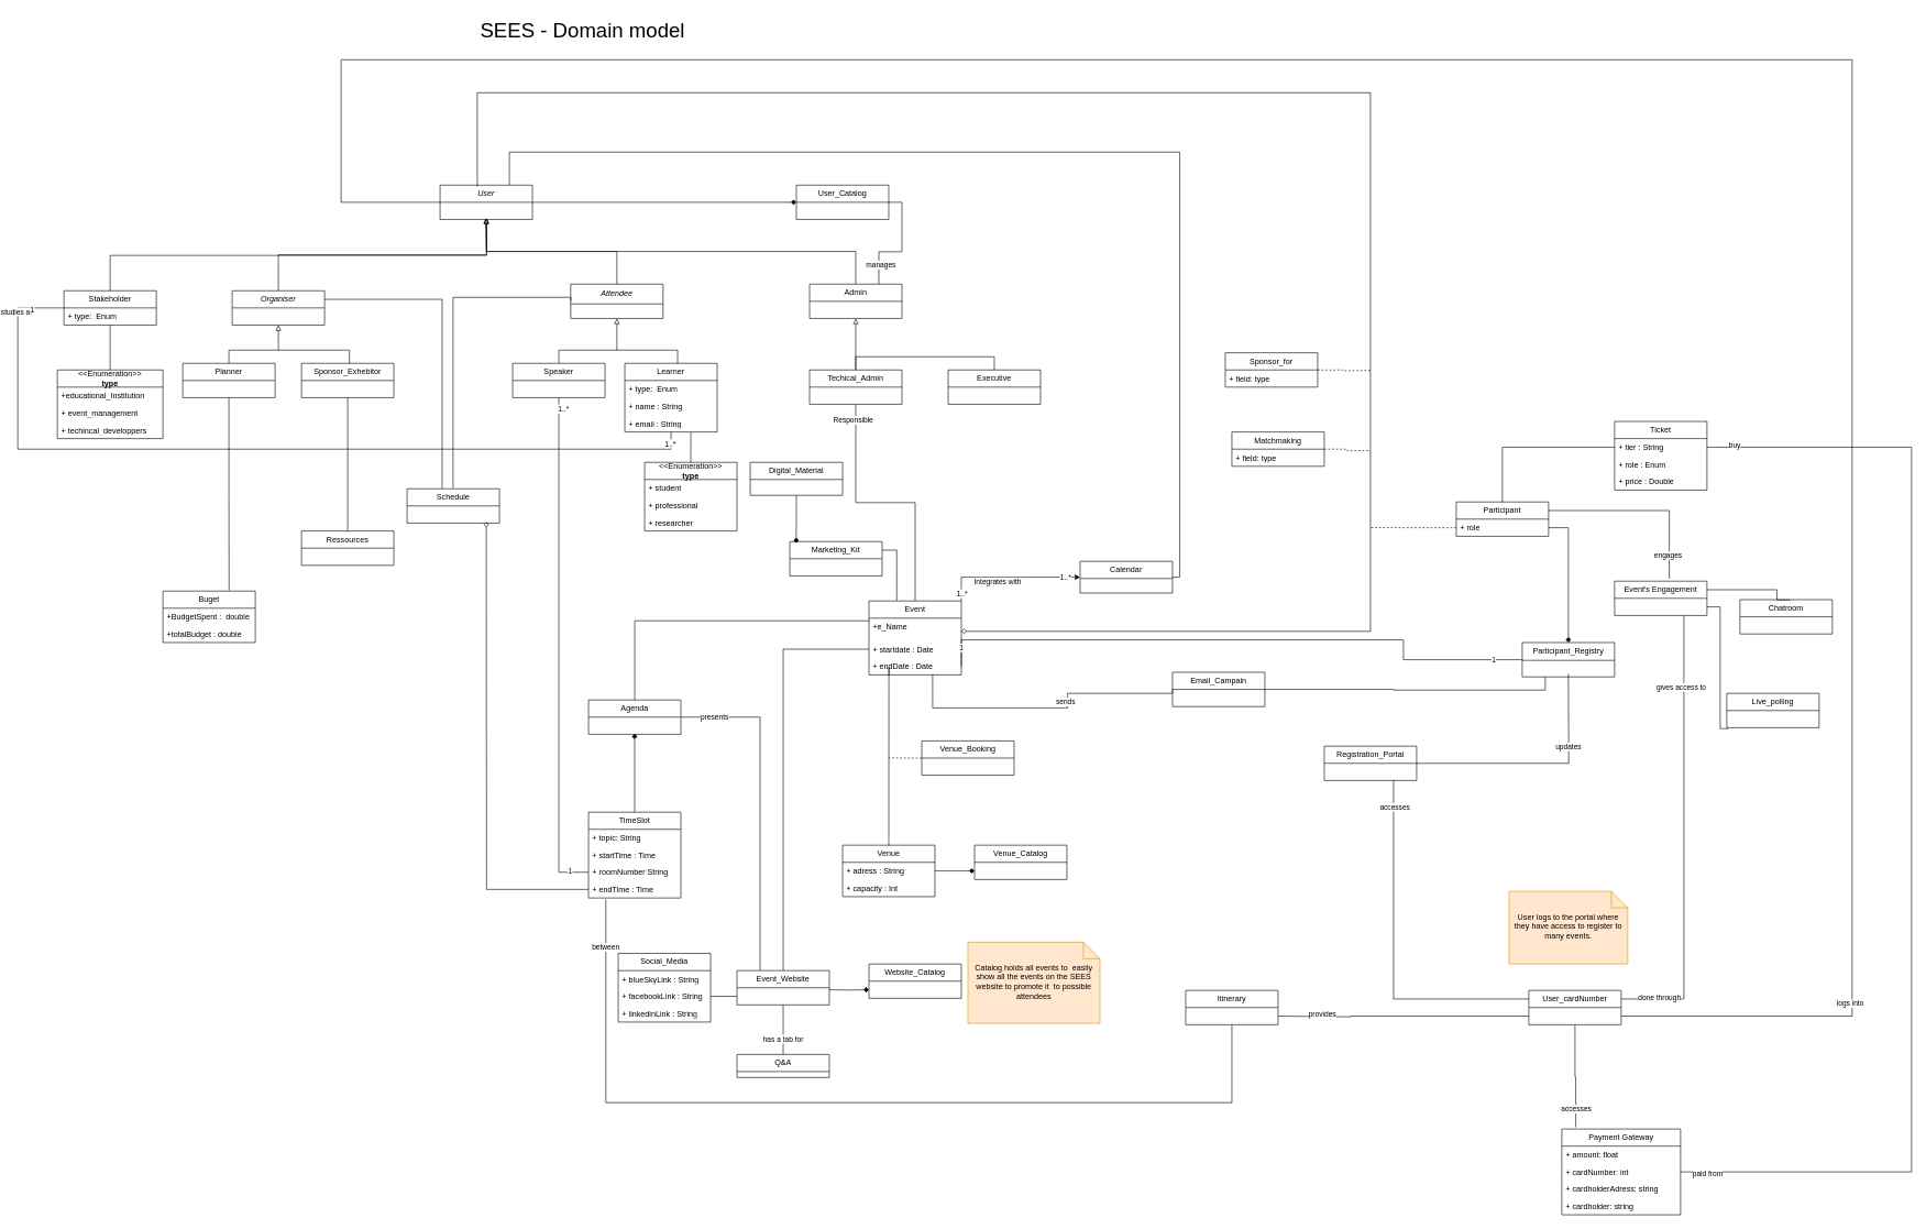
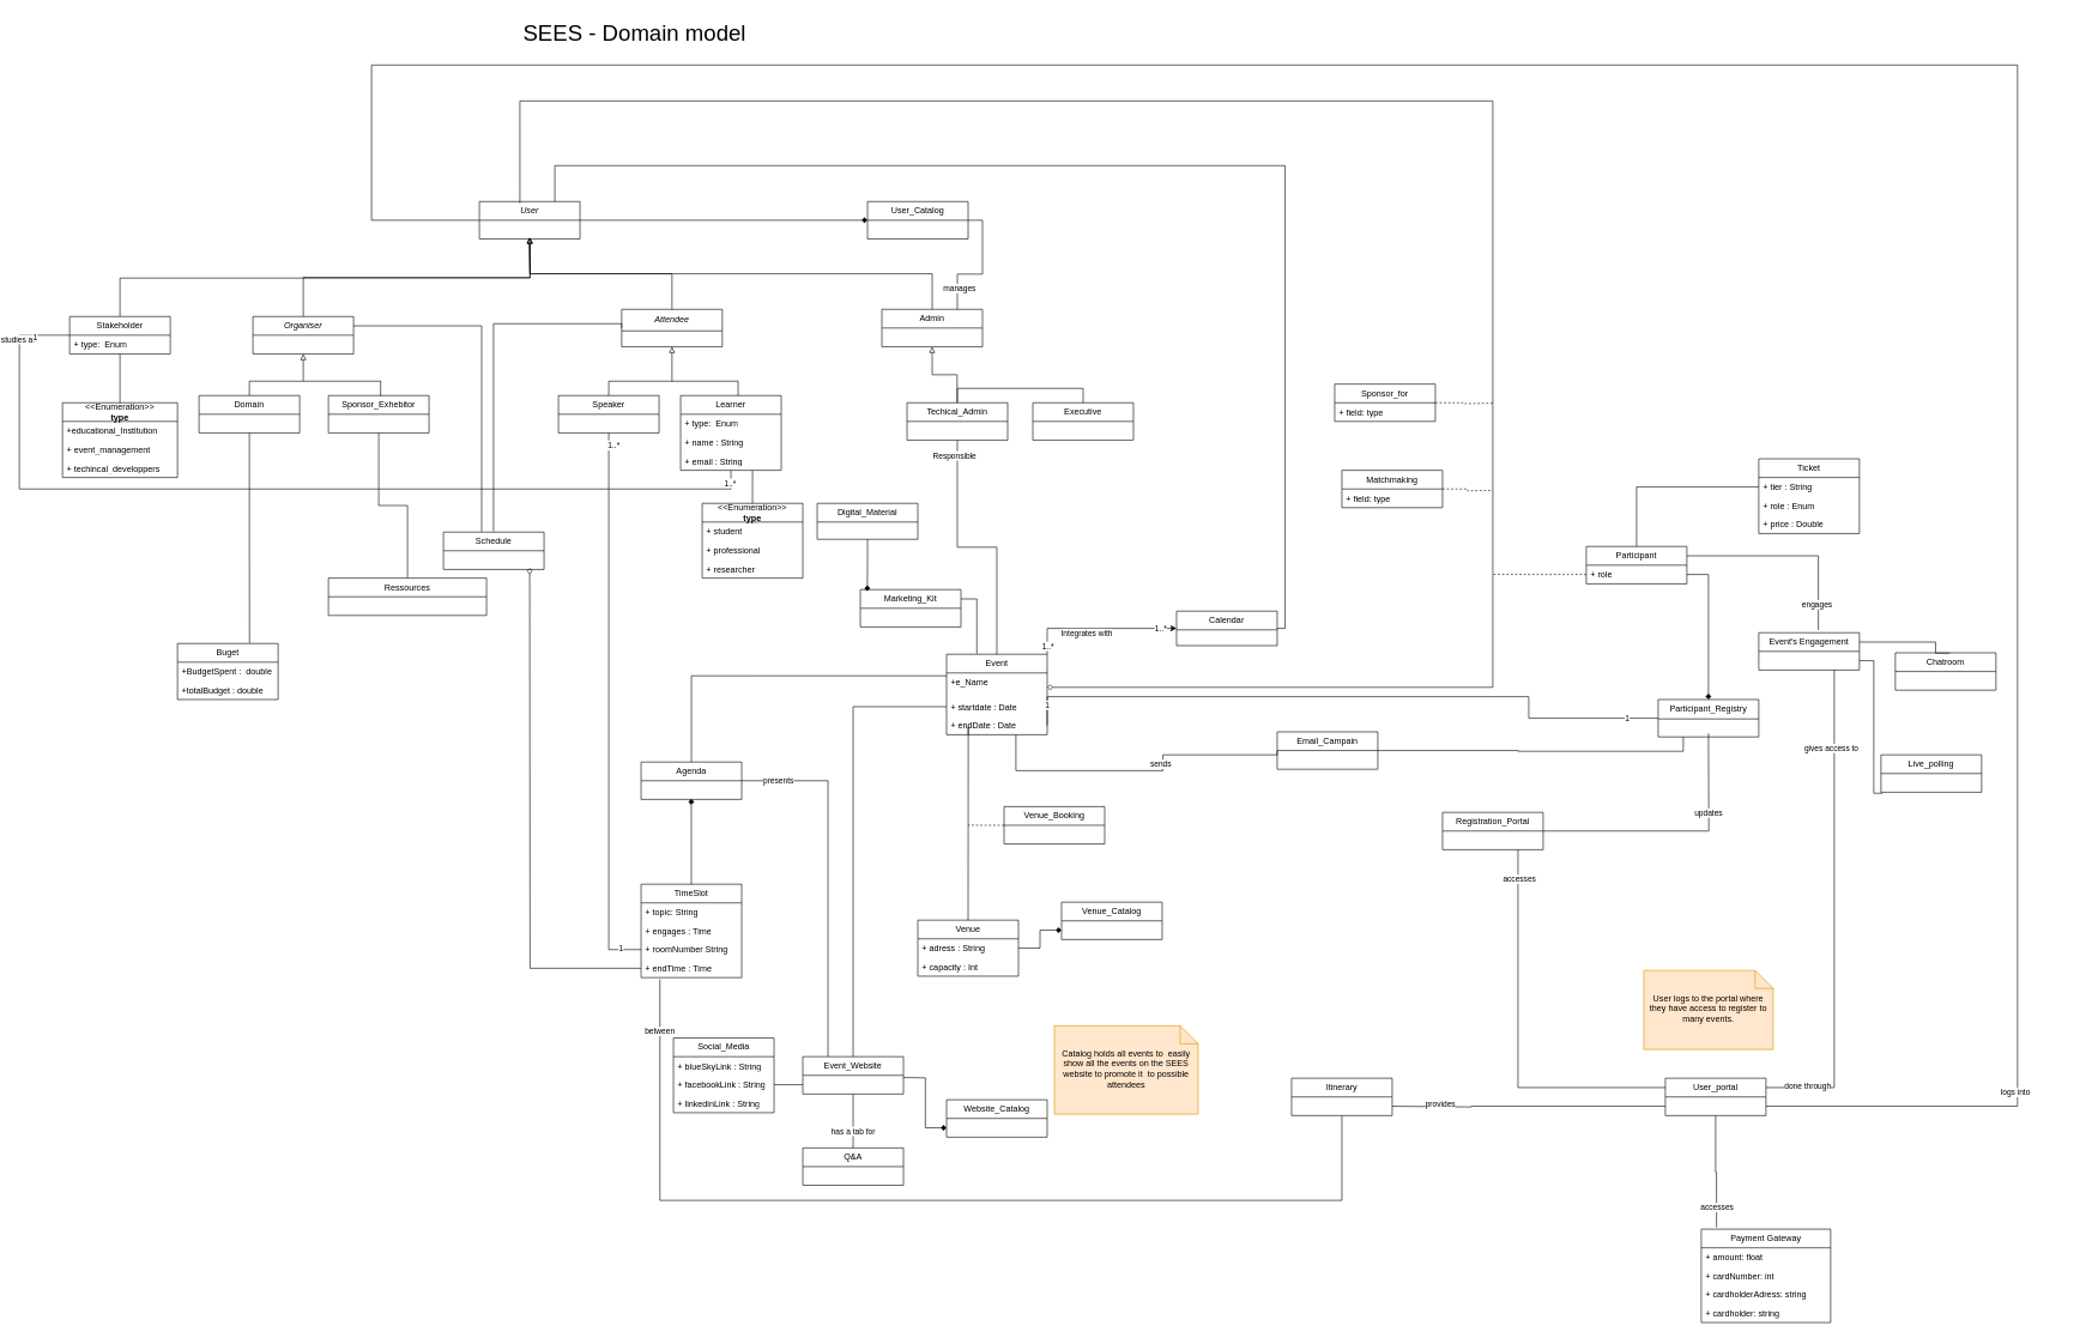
- <mxCell id="27" value="Planner" style="swimlane;fontStyle=0;childLayout=stackLayout;horizontal=1;startSize=26;fillColor=none;horizontalStack=0;resizeParent=1;resizeParentMax=0;resizeLast=0;collapsible=1;marginBottom=0;whiteSpace=wrap;html=1;" vertex="1" parent="1"><mxGeometry x="270" y="550" width="140" height="52" as="geometry" /></mxCell>
+ <mxCell id="27" value="Domain" style="swimlane;fontStyle=0;childLayout=stackLayout;horizontal=1;startSize=26;fillColor=none;horizontalStack=0;resizeParent=1;resizeParentMax=0;resizeLast=0;collapsible=1;marginBottom=0;whiteSpace=wrap;html=1;" vertex="1" parent="1"><mxGeometry x="270" y="550" width="140" height="52" as="geometry" /></mxCell>
- <mxCell id="50" value="Techical_Admin" style="swimlane;fontStyle=0;childLayout=stackLayout;horizontal=1;startSize=26;fillColor=none;horizontalStack=0;resizeParent=1;resizeParentMax=0;resizeLast=0;collapsible=1;marginBottom=0;whiteSpace=wrap;html=1;" vertex="1" parent="1"><mxGeometry x="1220" y="560" width="140" height="52" as="geometry" /></mxCell>
+ <mxCell id="50" value="Techical_Admin" style="swimlane;fontStyle=0;childLayout=stackLayout;horizontal=1;startSize=26;fillColor=none;horizontalStack=0;resizeParent=1;resizeParentMax=0;resizeLast=0;collapsible=1;marginBottom=0;whiteSpace=wrap;html=1;" vertex="1" parent="1"><mxGeometry x="1255" y="560" width="140" height="52" as="geometry" /></mxCell>
- <mxCell id="151" style="edgeStyle=orthogonalEdgeStyle;rounded=0;orthogonalLoop=1;jettySize=auto;html=1;exitX=1;exitY=0.5;exitDx=0;exitDy=0;entryX=1;entryY=0.5;entryDx=0;entryDy=0;endArrow=none;startFill=0;" edge="1" parent="1" source="146" target="113"><mxGeometry relative="1" as="geometry"><Array as="points"><mxPoint x="2890" y="1775" /><mxPoint x="2890" y="677" /></Array></mxGeometry></mxCell>
- <mxCell id="152" value="buy" style="edgeLabel;html=1;align=center;verticalAlign=middle;resizable=0;points=[];" vertex="1" connectable="0" parent="151"><mxGeometry x="0.955" y="-4" relative="1" as="geometry"><mxPoint x="1" as="offset" /></mxGeometry></mxCell>
- <mxCell id="153" value="paid from" style="edgeLabel;html=1;align=center;verticalAlign=middle;resizable=0;points=[];" connectable="0" vertex="1" parent="151"><mxGeometry x="-0.955" y="-2" relative="1" as="geometry"><mxPoint as="offset" /></mxGeometry></mxCell>
- <mxCell id="143" value="Ressources" style="swimlane;fontStyle=0;childLayout=stackLayout;horizontal=1;startSize=26;fillColor=none;horizontalStack=0;resizeParent=1;resizeParentMax=0;resizeLast=0;collapsible=1;marginBottom=0;whiteSpace=wrap;html=1;" vertex="1" parent="1"><mxGeometry x="450" y="804" width="140" height="52" as="geometry" /></mxCell>
+ <mxCell id="143" value="Ressources" style="swimlane;fontStyle=0;childLayout=stackLayout;horizontal=1;startSize=26;fillColor=none;horizontalStack=0;resizeParent=1;resizeParentMax=0;resizeLast=0;collapsible=1;marginBottom=0;whiteSpace=wrap;html=1;" vertex="1" parent="1"><mxGeometry x="450" y="804" width="220" height="52" as="geometry" /></mxCell>
- <mxCell id="61" value="+ startTime : Time" style="text;strokeColor=none;fillColor=none;align=left;verticalAlign=top;spacingLeft=4;spacingRight=4;overflow=hidden;rotatable=0;points=[[0,0.5],[1,0.5]];portConstraint=eastwest;whiteSpace=wrap;html=1;" vertex="1" parent="59"><mxGeometry y="52" width="140" height="26" as="geometry" /></mxCell>
+ <mxCell id="61" value="+ engages : Time" style="text;strokeColor=none;fillColor=none;align=left;verticalAlign=top;spacingLeft=4;spacingRight=4;overflow=hidden;rotatable=0;points=[[0,0.5],[1,0.5]];portConstraint=eastwest;whiteSpace=wrap;html=1;" vertex="1" parent="59"><mxGeometry y="52" width="140" height="26" as="geometry" /></mxCell>
- <mxCell id="127" value="Venue_Catalog" style="swimlane;fontStyle=0;childLayout=stackLayout;horizontal=1;startSize=26;fillColor=none;horizontalStack=0;resizeParent=1;resizeParentMax=0;resizeLast=0;collapsible=1;marginBottom=0;whiteSpace=wrap;html=1;" vertex="1" parent="1"><mxGeometry x="1470" y="1280" width="140" height="52" as="geometry" /></mxCell>
+ <mxCell id="127" value="Venue_Catalog" style="swimlane;fontStyle=0;childLayout=stackLayout;horizontal=1;startSize=26;fillColor=none;horizontalStack=0;resizeParent=1;resizeParentMax=0;resizeLast=0;collapsible=1;marginBottom=0;whiteSpace=wrap;html=1;" vertex="1" parent="1"><mxGeometry x="1470" y="1255" width="140" height="52" as="geometry" /></mxCell>
- <mxCell id="133" value="Website_Catalog" style="swimlane;fontStyle=0;childLayout=stackLayout;horizontal=1;startSize=26;fillColor=none;horizontalStack=0;resizeParent=1;resizeParentMax=0;resizeLast=0;collapsible=1;marginBottom=0;whiteSpace=wrap;html=1;" vertex="1" parent="1"><mxGeometry x="1310" y="1460" width="140" height="52" as="geometry" /></mxCell>
+ <mxCell id="133" value="Website_Catalog" style="swimlane;fontStyle=0;childLayout=stackLayout;horizontal=1;startSize=26;fillColor=none;horizontalStack=0;resizeParent=1;resizeParentMax=0;resizeLast=0;collapsible=1;marginBottom=0;whiteSpace=wrap;html=1;" vertex="1" parent="1"><mxGeometry x="1310" y="1530" width="140" height="52" as="geometry" /></mxCell>
- <mxCell id="111" value="User_cardNumber" style="swimlane;fontStyle=0;childLayout=stackLayout;horizontal=1;startSize=26;fillColor=none;horizontalStack=0;resizeParent=1;resizeParentMax=0;resizeLast=0;collapsible=1;marginBottom=0;whiteSpace=wrap;html=1;" vertex="1" parent="1"><mxGeometry x="2310" y="1500" width="140" height="52" as="geometry" /></mxCell>
+ <mxCell id="111" value="User_portal" style="swimlane;fontStyle=0;childLayout=stackLayout;horizontal=1;startSize=26;fillColor=none;horizontalStack=0;resizeParent=1;resizeParentMax=0;resizeLast=0;collapsible=1;marginBottom=0;whiteSpace=wrap;html=1;" vertex="1" parent="1"><mxGeometry x="2310" y="1500" width="140" height="52" as="geometry" /></mxCell>
- <mxCell id="105" value="Q&amp;amp;A" style="swimlane;fontStyle=0;childLayout=stackLayout;horizontal=1;startSize=26;fillColor=none;horizontalStack=0;resizeParent=1;resizeParentMax=0;resizeLast=0;collapsible=1;marginBottom=0;whiteSpace=wrap;html=1;" vertex="1" parent="1"><mxGeometry x="1110" y="1597" width="140" height="35" as="geometry" /></mxCell>
+ <mxCell id="105" value="Q&amp;amp;A" style="swimlane;fontStyle=0;childLayout=stackLayout;horizontal=1;startSize=26;fillColor=none;horizontalStack=0;resizeParent=1;resizeParentMax=0;resizeLast=0;collapsible=1;marginBottom=0;whiteSpace=wrap;html=1;" vertex="1" parent="1"><mxGeometry x="1110" y="1597" width="140" height="52" as="geometry" /></mxCell>
